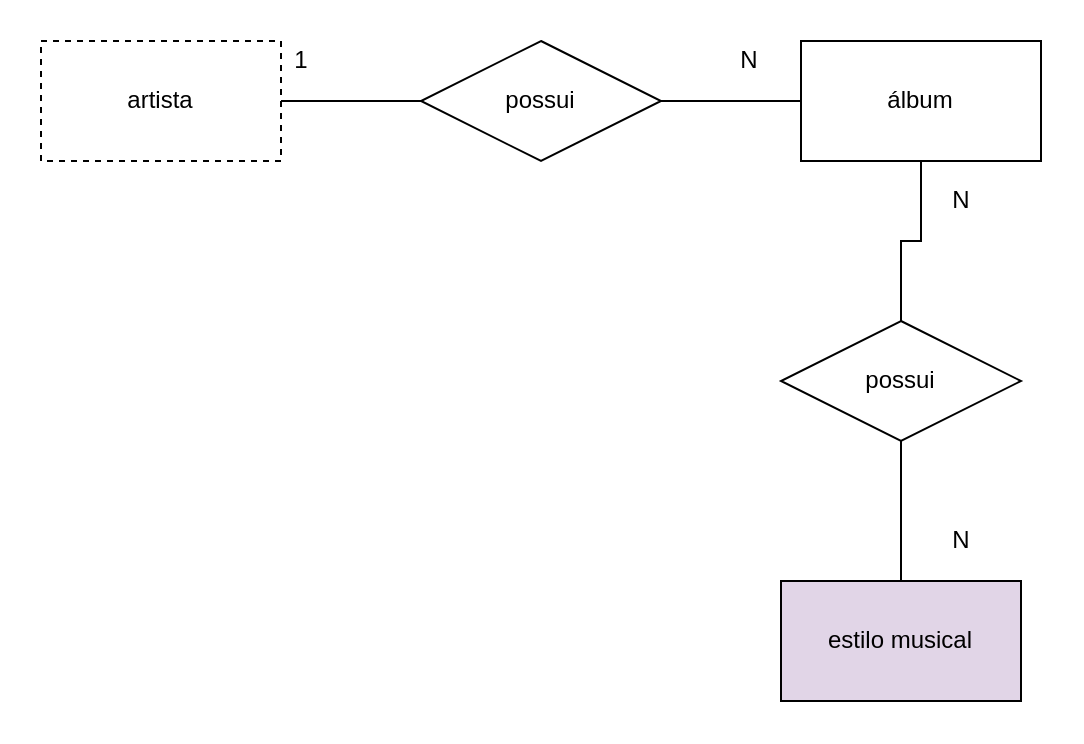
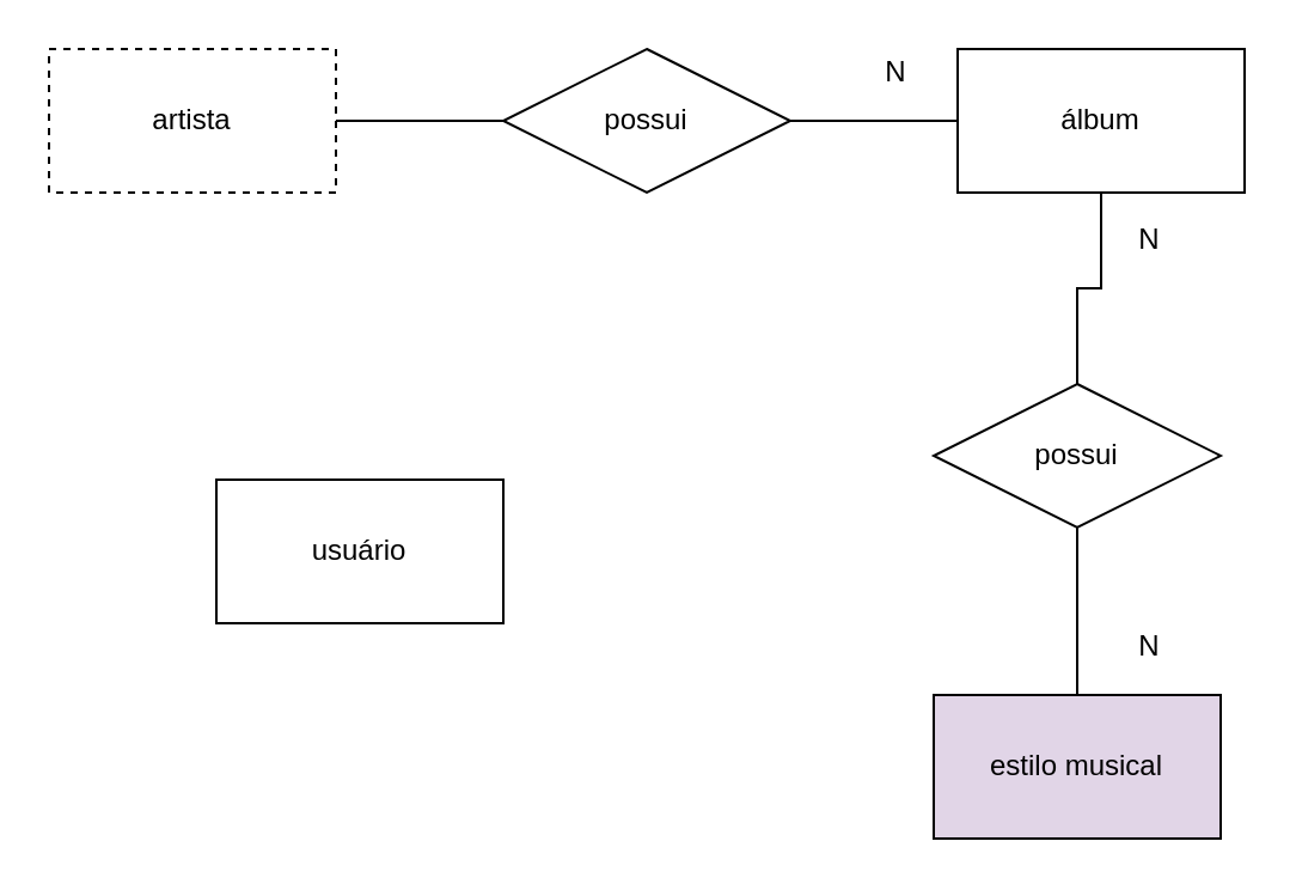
- <mxCell id="14" value="1" style="text;html=1;align=center;verticalAlign=middle;resizable=0;points=[];autosize=1;strokeColor=none;" parent="1" vertex="1"><mxGeometry x="140" y="20" width="20" height="20" as="geometry" /></mxCell>
+ <mxCell id="11" value="usuário" style="rounded=0;whiteSpace=wrap;html=1;" parent="1" vertex="1"><mxGeometry x="90" y="200" width="120" height="60" as="geometry" /></mxCell>
